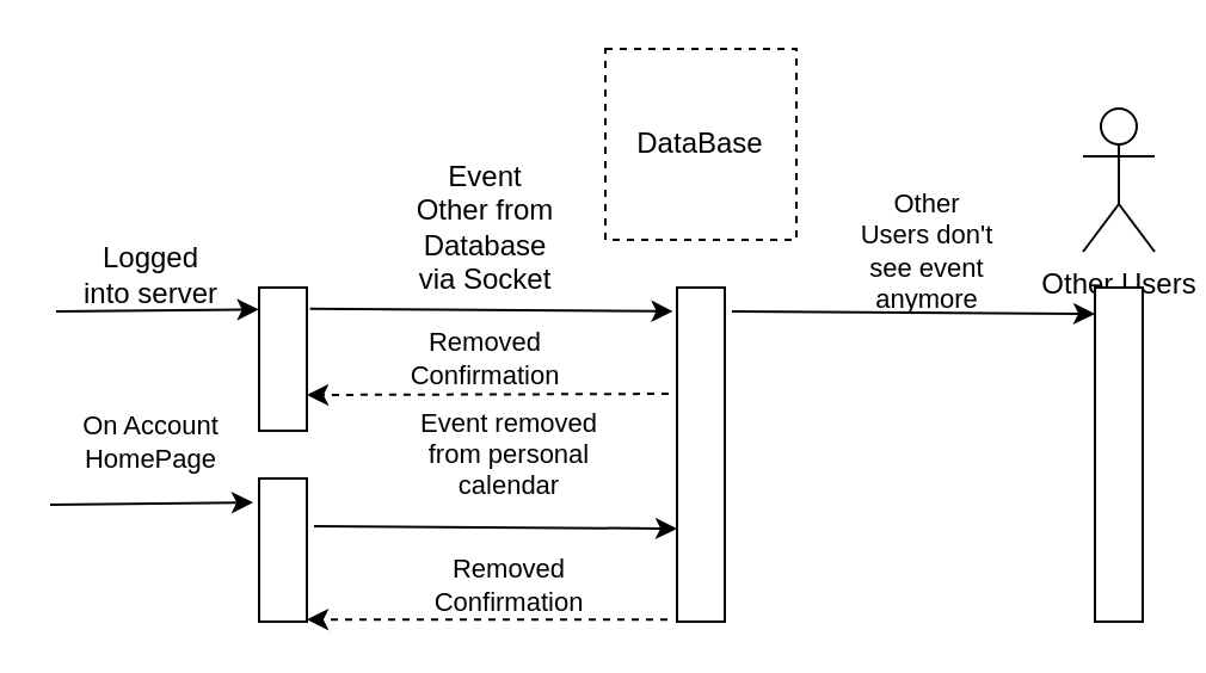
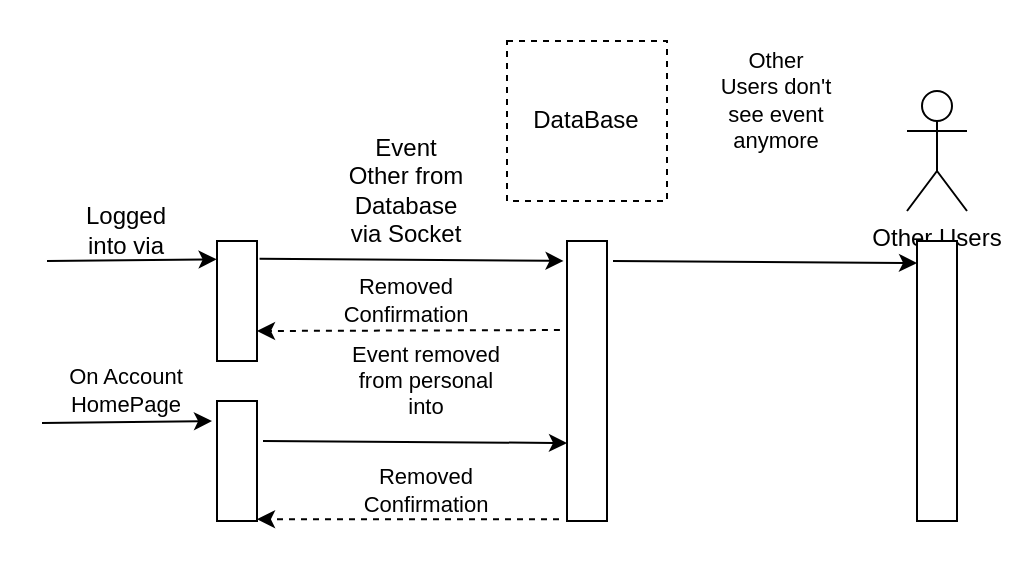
- <mxCell id="15" value="Other Users don't see event anymore" style="text;html=1;strokeColor=none;fillColor=none;align=center;verticalAlign=middle;whiteSpace=wrap;rounded=0;fontSize=11;fontFamily=Helvetica;fontColor=default;" vertex="1" parent="1"><mxGeometry x="358" y="90" width="60" height="30" as="geometry" /></mxCell>
+ <mxCell id="15" value="Other Users don't see event anymore" style="text;html=1;strokeColor=none;fillColor=none;align=center;verticalAlign=middle;whiteSpace=wrap;rounded=0;fontSize=11;fontFamily=Helvetica;fontColor=default;" vertex="1" parent="1"><mxGeometry x="358" y="35" width="60" height="30" as="geometry" /></mxCell>
- <mxCell id="9" value="Logged into server" style="text;html=1;strokeColor=none;fillColor=none;align=center;verticalAlign=middle;whiteSpace=wrap;rounded=0;" vertex="1" parent="1"><mxGeometry x="33" y="100" width="60" height="30" as="geometry" /></mxCell>
+ <mxCell id="9" value="Logged into via" style="text;html=1;strokeColor=none;fillColor=none;align=center;verticalAlign=middle;whiteSpace=wrap;rounded=0;" vertex="1" parent="1"><mxGeometry x="33" y="100" width="60" height="30" as="geometry" /></mxCell>
- <mxCell id="17" value="On Account HomePage" style="text;html=1;strokeColor=none;fillColor=none;align=center;verticalAlign=middle;whiteSpace=wrap;rounded=0;fontSize=11;fontFamily=Helvetica;fontColor=default;" vertex="1" parent="1"><mxGeometry x="33" y="170" width="60" height="30" as="geometry" /></mxCell>
+ <mxCell id="17" value="On Account HomePage" style="text;html=1;strokeColor=none;fillColor=none;align=center;verticalAlign=middle;whiteSpace=wrap;rounded=0;fontSize=11;fontFamily=Helvetica;fontColor=default;" vertex="1" parent="1"><mxGeometry x="33" y="180" width="60" height="30" as="geometry" /></mxCell>
- <mxCell id="19" value="Event removed from personal calendar" style="text;html=1;strokeColor=none;fillColor=none;align=center;verticalAlign=middle;whiteSpace=wrap;rounded=0;fontSize=11;fontFamily=Helvetica;fontColor=default;" vertex="1" parent="1"><mxGeometry x="173" y="185" width="80" height="10" as="geometry" /></mxCell>
+ <mxCell id="19" value="Event removed from personal into" style="text;html=1;strokeColor=none;fillColor=none;align=center;verticalAlign=middle;whiteSpace=wrap;rounded=0;fontSize=11;fontFamily=Helvetica;fontColor=default;" vertex="1" parent="1"><mxGeometry x="173" y="185" width="80" height="10" as="geometry" /></mxCell>
